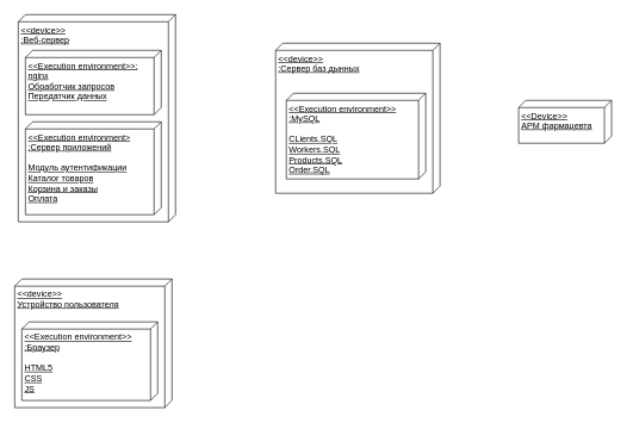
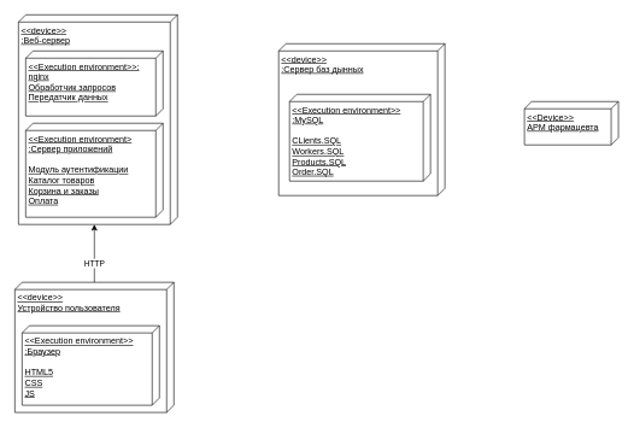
+ <mxCell id="10" style="edgeStyle=orthogonalEdgeStyle;rounded=0;orthogonalLoop=1;jettySize=auto;html=1;entryX=0;entryY=0;entryDx=290;entryDy=115;entryPerimeter=0;" parent="1" source="5" target="4" edge="1"><mxGeometry relative="1" as="geometry" /></mxCell>
+ <mxCell id="11" value="HTTP" style="edgeLabel;html=1;align=center;verticalAlign=middle;resizable=0;points=[];" parent="10" vertex="1" connectable="0"><mxGeometry x="-0.325" y="1" relative="1" as="geometry"><mxPoint as="offset" /></mxGeometry></mxCell>
